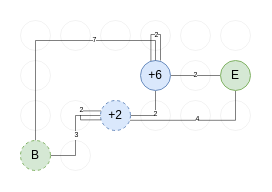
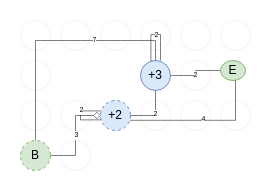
- <mxCell id="23" value="+6" style="ellipse;whiteSpace=wrap;html=1;aspect=fixed;labelBackgroundColor=none;rounded=0;fillColor=#dae8fc;strokeColor=#6c8ebf;" vertex="1" parent="1"><mxGeometry x="140" y="60" width="30" height="30" as="geometry" /></mxCell>
+ <mxCell id="23" value="+3" style="ellipse;whiteSpace=wrap;html=1;aspect=fixed;labelBackgroundColor=none;rounded=0;fillColor=#dae8fc;strokeColor=#6c8ebf;" vertex="1" parent="1"><mxGeometry x="140" y="60" width="30" height="30" as="geometry" /></mxCell>
- <mxCell id="24" value="E" style="ellipse;whiteSpace=wrap;html=1;aspect=fixed;labelBackgroundColor=none;rounded=0;fillColor=#d5e8d4;strokeColor=#82b366;" vertex="1" parent="1"><mxGeometry x="220" y="60" width="30" height="30" as="geometry" /></mxCell>
+ <mxCell id="24" value="E" style="ellipse;whiteSpace=wrap;html=1;aspect=fixed;labelBackgroundColor=none;rounded=0;fillColor=#d5e8d4;strokeColor=#82b366;" vertex="1" parent="1"><mxGeometry x="220" y="60" width="25" height="20" as="geometry" /></mxCell>
- <mxCell id="25" style="edgeStyle=orthogonalEdgeStyle;rounded=0;orthogonalLoop=1;jettySize=auto;html=1;exitX=1;exitY=0.5;exitDx=0;exitDy=0;entryX=0;entryY=0.5;entryDx=0;entryDy=0;endArrow=none;endFill=0;strokeWidth=0.5;" edge="1" parent="1" source="29" target="20"><mxGeometry relative="1" as="geometry" /></mxCell>
+ <mxCell id="25" style="edgeStyle=orthogonalEdgeStyle;rounded=0;orthogonalLoop=1;jettySize=auto;html=1;exitX=1;exitY=0.5;exitDx=0;exitDy=0;entryX=0;entryY=0.5;entryDx=0;entryDy=0;endArrow=diamond;endFill=0;strokeWidth=0.5;" edge="1" parent="1" source="29" target="20"><mxGeometry relative="1" as="geometry" /></mxCell>
